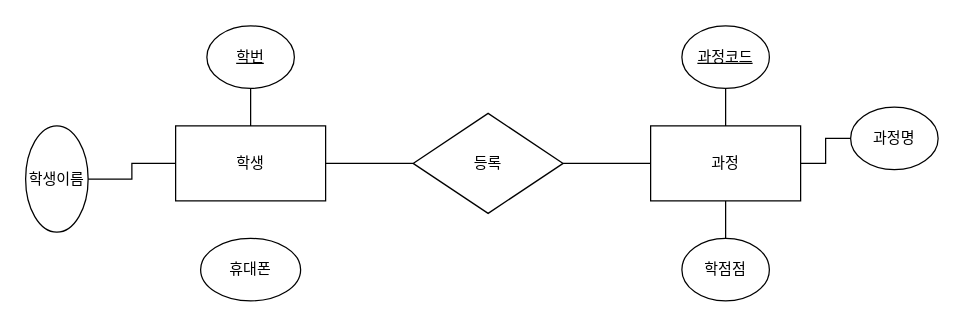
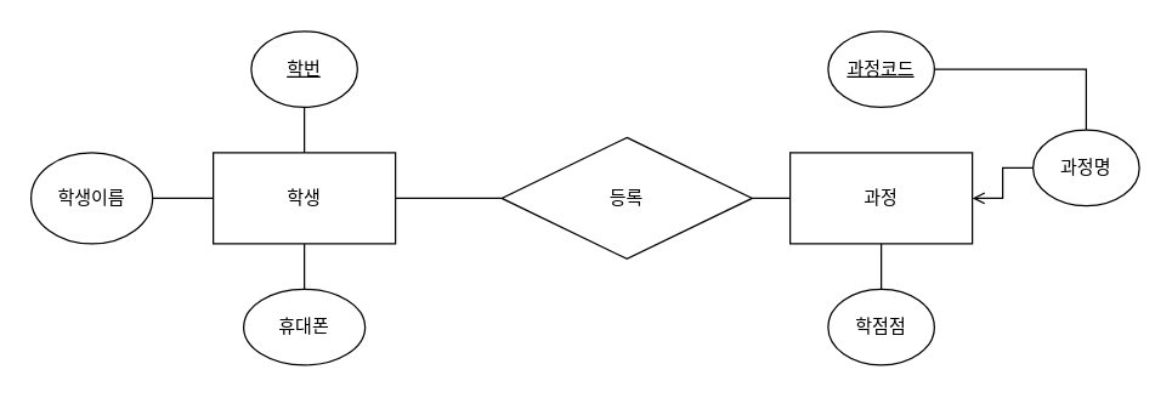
- <mxCell id="13" value="" style="edgeStyle=orthogonalEdgeStyle;rounded=0;orthogonalLoop=1;jettySize=auto;html=1;endArrow=none;endFill=0;" edge="1" parent="1" source="14" target="3"><mxGeometry relative="1" as="geometry" /></mxCell>
+ <mxCell id="13" value="" style="edgeStyle=orthogonalEdgeStyle;rounded=0;orthogonalLoop=1;jettySize=auto;html=1;endArrow=none;endFill=0;" edge="1" parent="1" source="14" target="16"><mxGeometry relative="1" as="geometry" /></mxCell>
- <mxCell id="6" value="등록" style="rhombus;whiteSpace=wrap;html=1;" vertex="1" parent="1"><mxGeometry x="330" y="90" width="120" height="80" as="geometry" /></mxCell>
+ <mxCell id="6" value="등록" style="rhombus;whiteSpace=wrap;html=1;" vertex="1" parent="1"><mxGeometry x="330" y="90" width="165" height="80" as="geometry" /></mxCell>
- <mxCell id="15" value="" style="edgeStyle=orthogonalEdgeStyle;rounded=0;orthogonalLoop=1;jettySize=auto;html=1;endArrow=none;endFill=0;" edge="1" parent="1" source="16" target="3"><mxGeometry relative="1" as="geometry" /></mxCell>
+ <mxCell id="15" value="" style="edgeStyle=orthogonalEdgeStyle;rounded=0;orthogonalLoop=1;jettySize=auto;html=1;endArrow=open;endFill=0;" edge="1" parent="1" source="16" target="3"><mxGeometry relative="1" as="geometry" /></mxCell>
- <mxCell id="12" value="학생이름" style="ellipse;whiteSpace=wrap;html=1;" vertex="1" parent="1"><mxGeometry x="20" y="100" width="50" height="85" as="geometry" /></mxCell>
+ <mxCell id="12" value="학생이름" style="ellipse;whiteSpace=wrap;html=1;" vertex="1" parent="1"><mxGeometry x="20" y="100" width="80" height="60" as="geometry" /></mxCell>
+ <mxCell id="9" value="" style="edgeStyle=orthogonalEdgeStyle;rounded=0;orthogonalLoop=1;jettySize=auto;html=1;endArrow=none;endFill=0;" edge="1" parent="1" source="10" target="2"><mxGeometry relative="1" as="geometry" /></mxCell>
